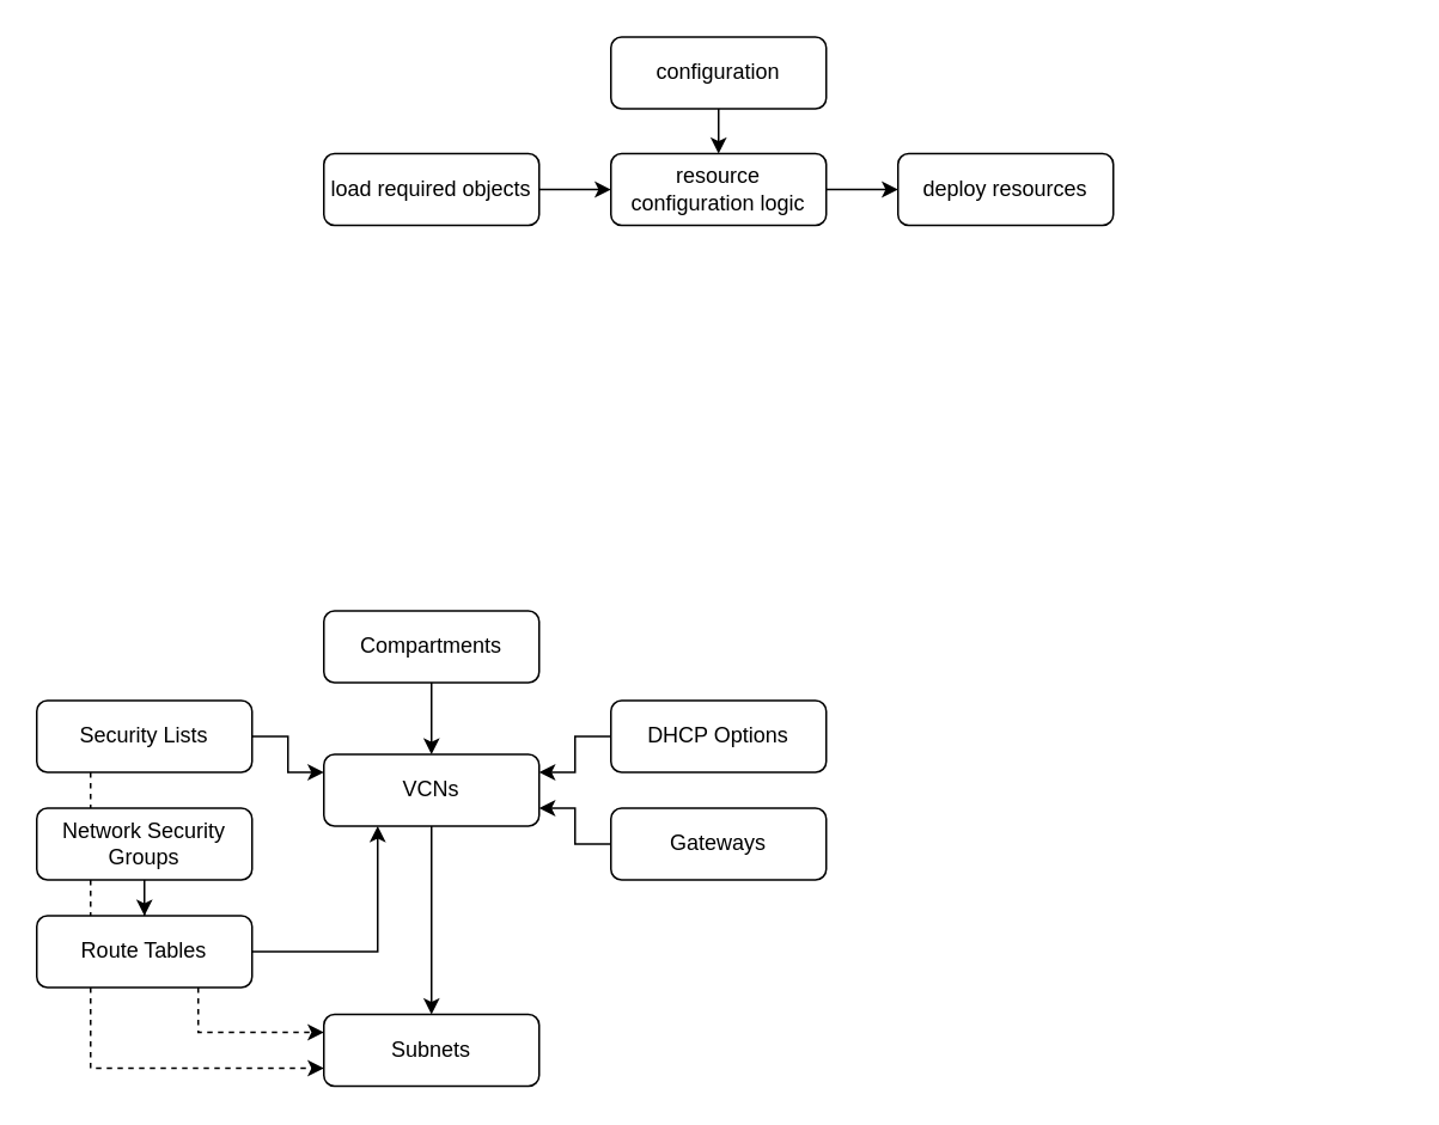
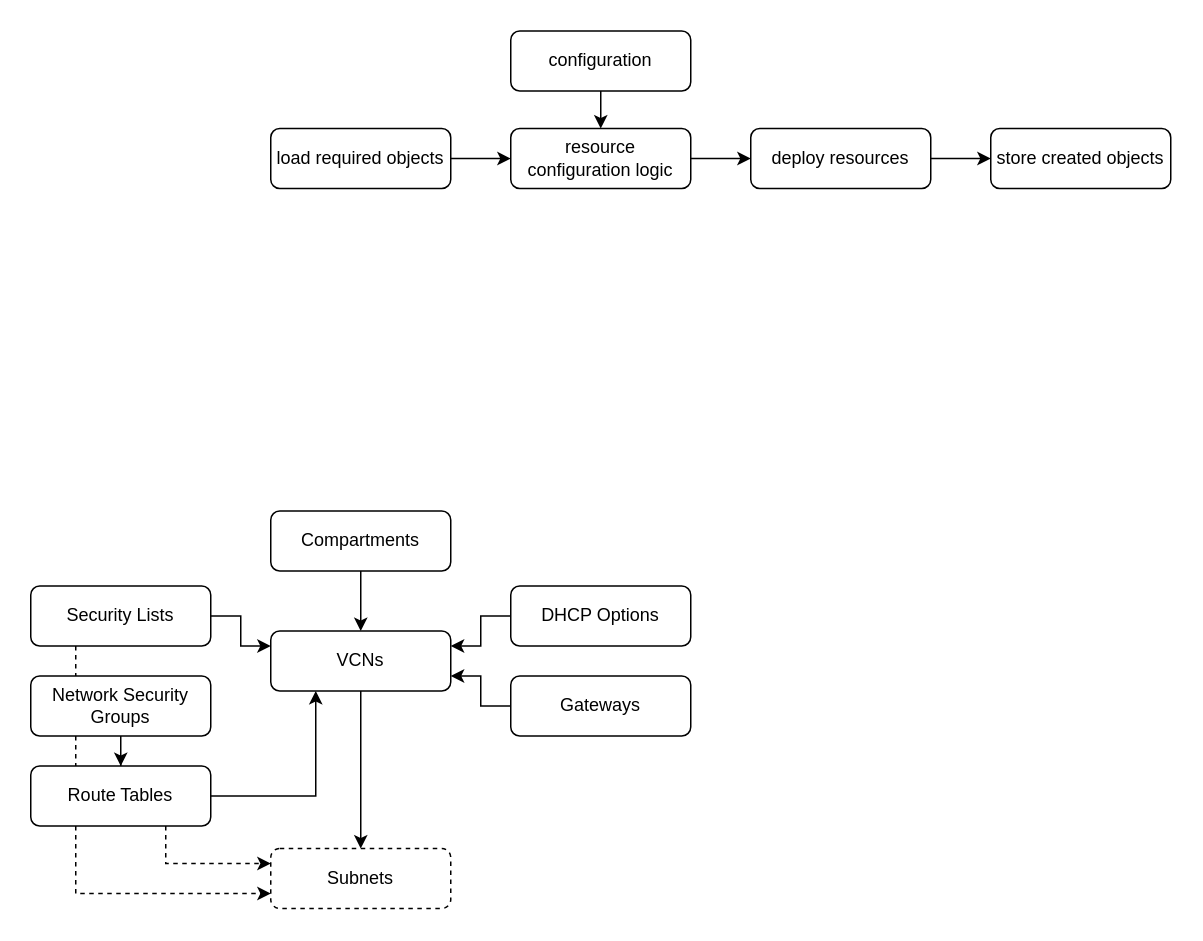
+ <mxCell id="5" value="" style="edgeStyle=orthogonalEdgeStyle;rounded=0;orthogonalLoop=1;jettySize=auto;html=1;" parent="1" source="6" target="16" edge="1"><mxGeometry relative="1" as="geometry" /></mxCell>
+ <mxCell id="16" value="store created objects" style="rounded=1;whiteSpace=wrap;html=1;fontSize=12;glass=0;strokeWidth=1;shadow=0;" parent="1" vertex="1"><mxGeometry x="660" y="85" width="120" height="40" as="geometry" /></mxCell>
- <mxCell id="15" value="Subnets" style="rounded=1;whiteSpace=wrap;html=1;fontSize=12;glass=0;strokeWidth=1;shadow=0;" parent="1" vertex="1"><mxGeometry x="180" y="565" width="120" height="40" as="geometry" /></mxCell>
+ <mxCell id="15" value="Subnets" style="rounded=1;whiteSpace=wrap;html=1;fontSize=12;glass=0;strokeWidth=1;shadow=0;dashed=1;" parent="1" vertex="1"><mxGeometry x="180" y="565" width="120" height="40" as="geometry" /></mxCell>
